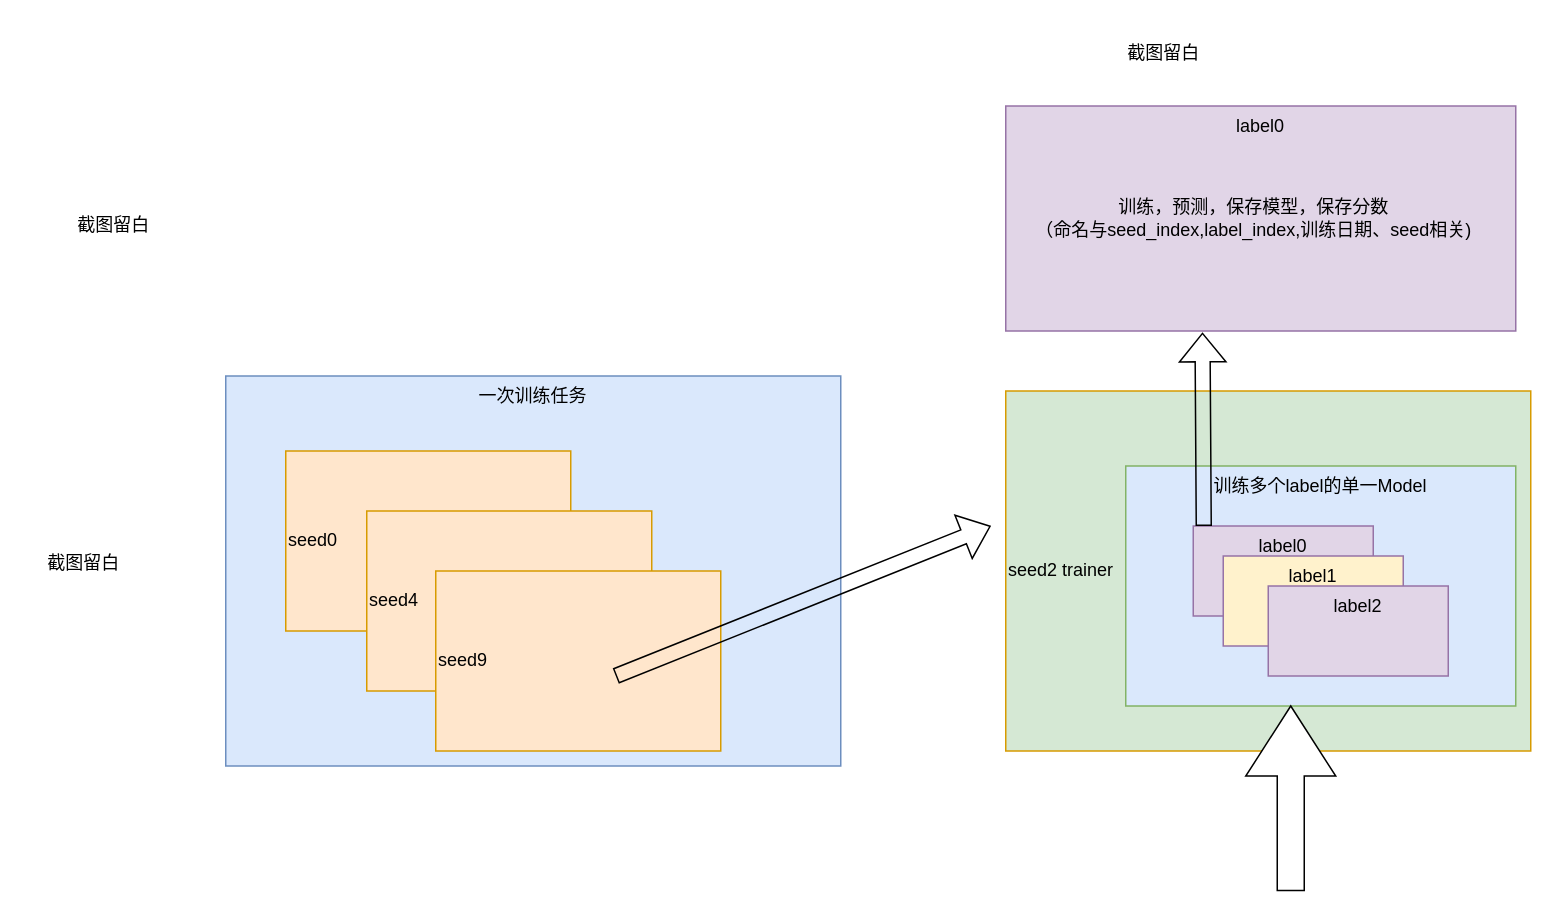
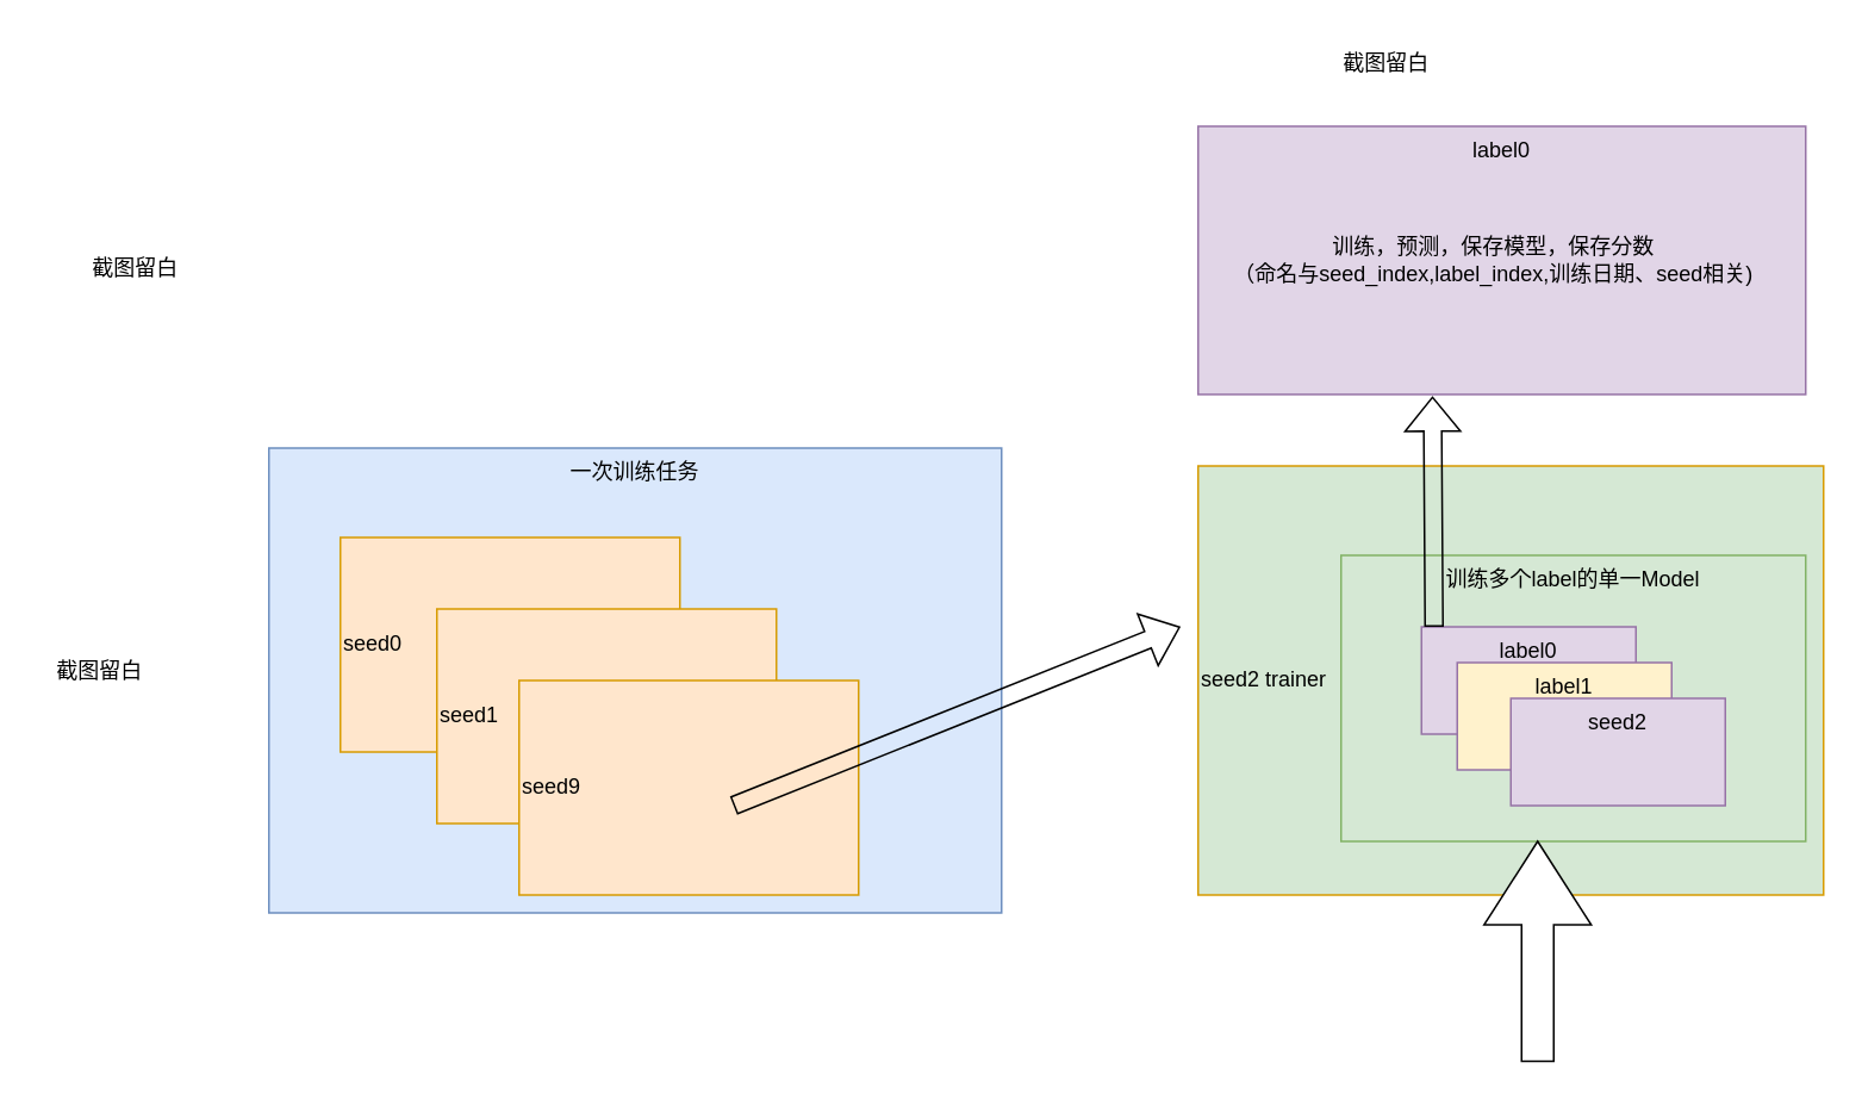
- <mxCell id="7" value="训练多个label的单一Model" style="rounded=0;whiteSpace=wrap;html=1;fillColor=#dae8fc;strokeColor=#82b366;align=center;verticalAlign=top;" vertex="1" parent="1"><mxGeometry x="750" y="310" width="260" height="160" as="geometry" /></mxCell>
+ <mxCell id="7" value="训练多个label的单一Model" style="rounded=0;whiteSpace=wrap;html=1;fillColor=#d5e8d4;strokeColor=#82b366;align=center;verticalAlign=top;" vertex="1" parent="1"><mxGeometry x="750" y="310" width="260" height="160" as="geometry" /></mxCell>
- <mxCell id="4" value="seed4" style="rounded=0;whiteSpace=wrap;html=1;fillColor=#ffe6cc;strokeColor=#d79b00;align=left;" vertex="1" parent="1"><mxGeometry x="244" y="340" width="190" height="120" as="geometry" /></mxCell>
+ <mxCell id="4" value="seed1" style="rounded=0;whiteSpace=wrap;html=1;fillColor=#ffe6cc;strokeColor=#d79b00;align=left;" vertex="1" parent="1"><mxGeometry x="244" y="340" width="190" height="120" as="geometry" /></mxCell>
- <mxCell id="12" value="label2" style="rounded=0;whiteSpace=wrap;html=1;fillColor=#e1d5e7;strokeColor=#9673a6;verticalAlign=top;" vertex="1" parent="1"><mxGeometry x="845" y="390" width="120" height="60" as="geometry" /></mxCell>
+ <mxCell id="12" value="seed2" style="rounded=0;whiteSpace=wrap;html=1;fillColor=#e1d5e7;strokeColor=#9673a6;verticalAlign=top;" vertex="1" parent="1"><mxGeometry x="845" y="390" width="120" height="60" as="geometry" /></mxCell>
